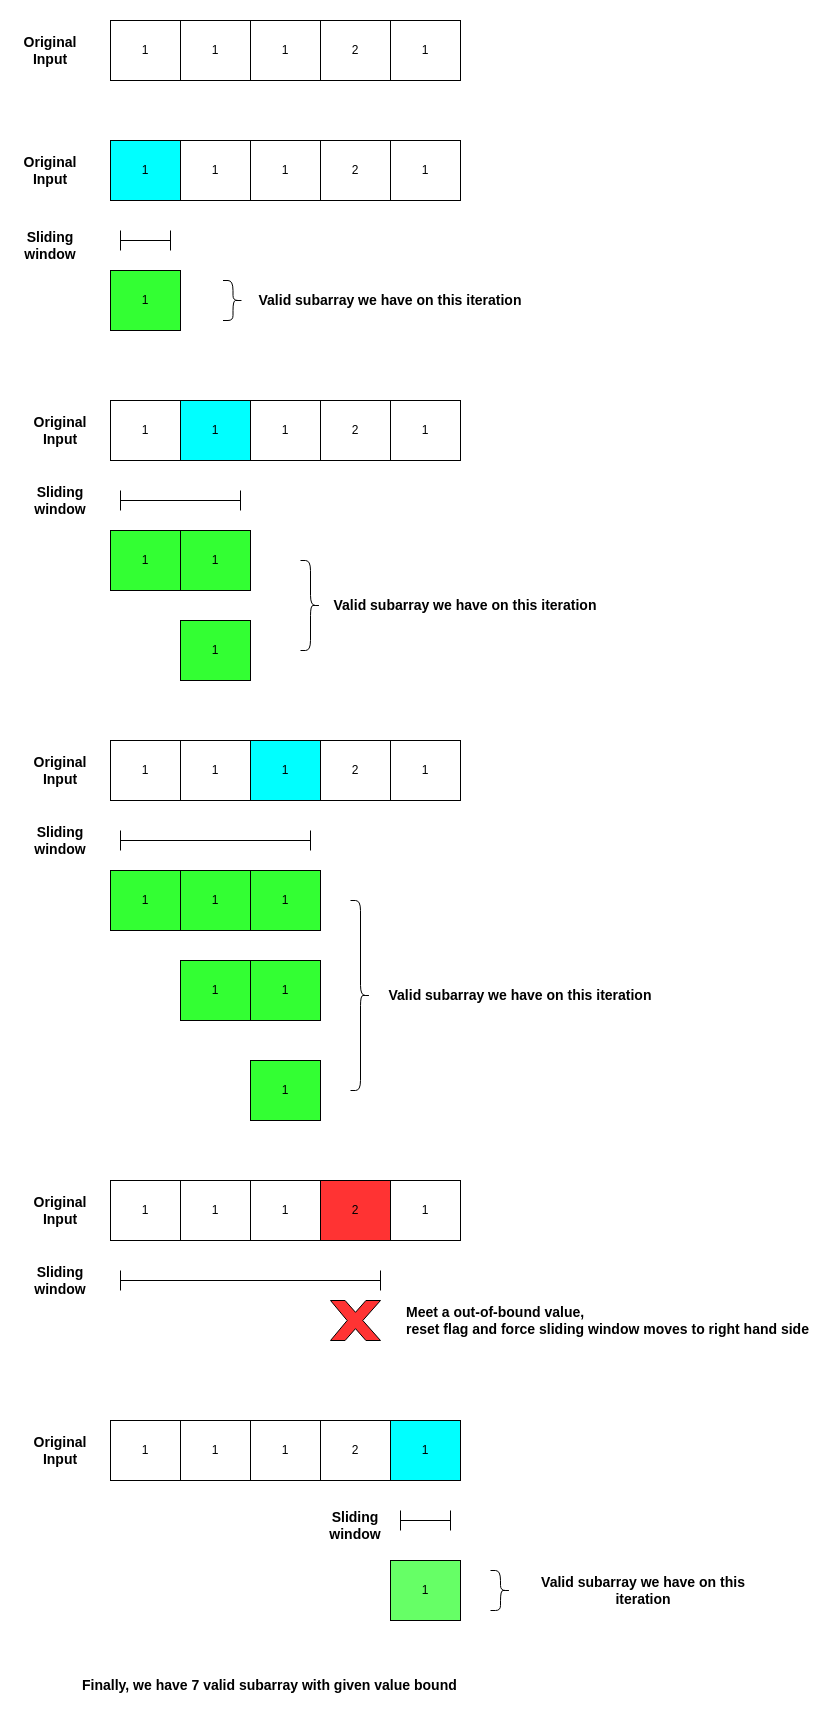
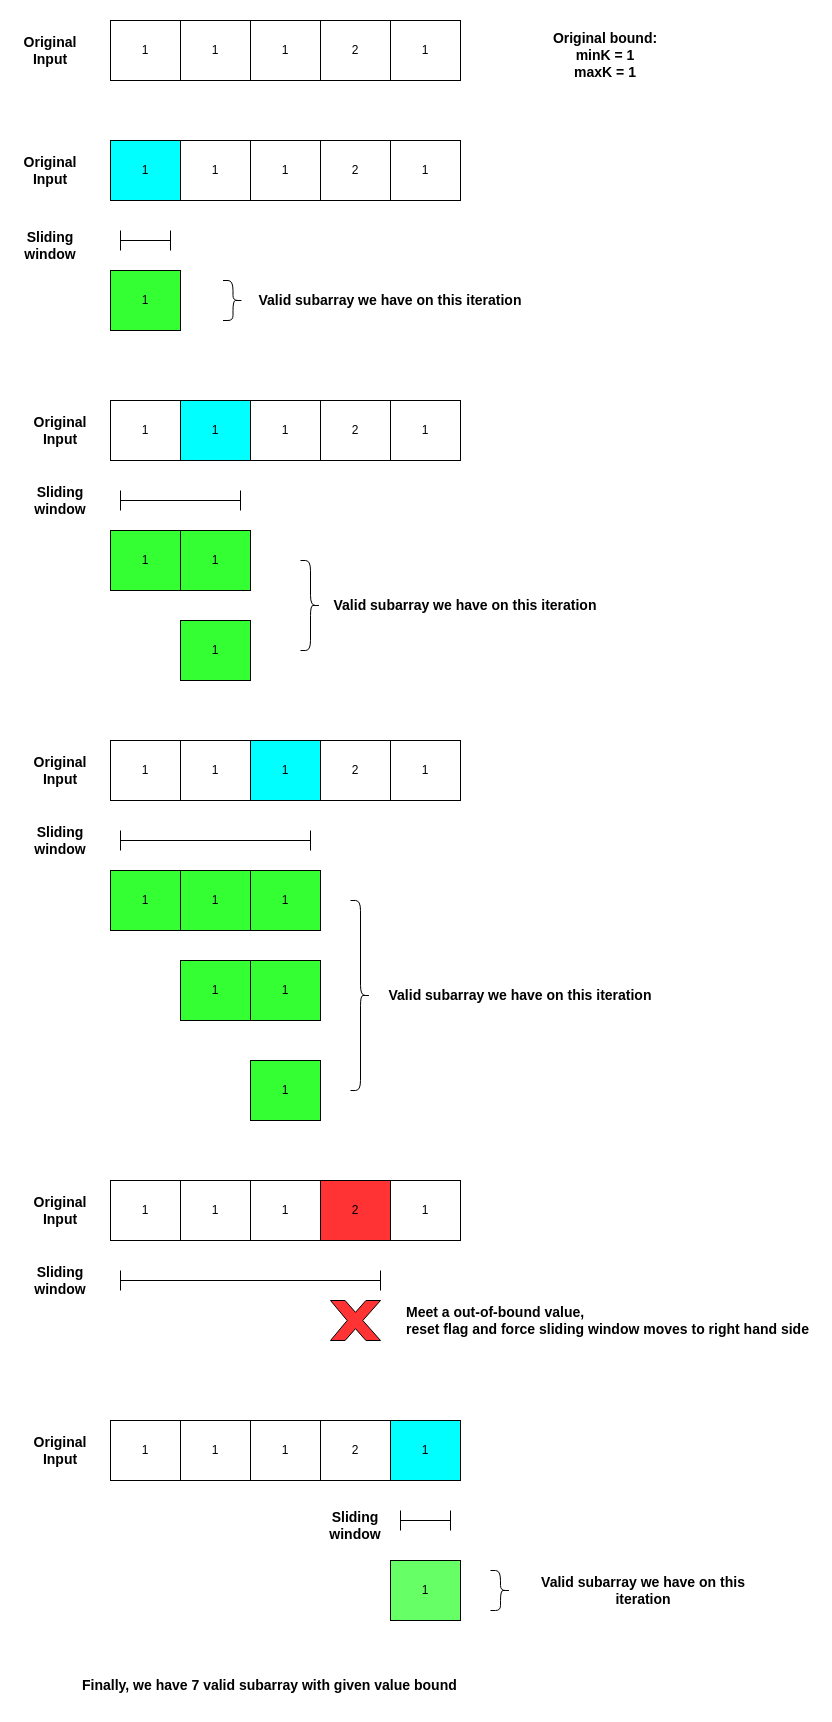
+ <mxCell id="62" value="&lt;font style=&quot;font-size: 14px;&quot;&gt;&lt;b&gt;Original bound:&lt;br&gt;minK = 1&lt;br&gt;maxK = 1&lt;/b&gt;&lt;/font&gt;" style="text;html=1;strokeColor=none;fillColor=none;align=center;verticalAlign=middle;whiteSpace=wrap;rounded=0;" vertex="1" parent="1"><mxGeometry x="470" y="40" width="270" height="30" as="geometry" /></mxCell>
